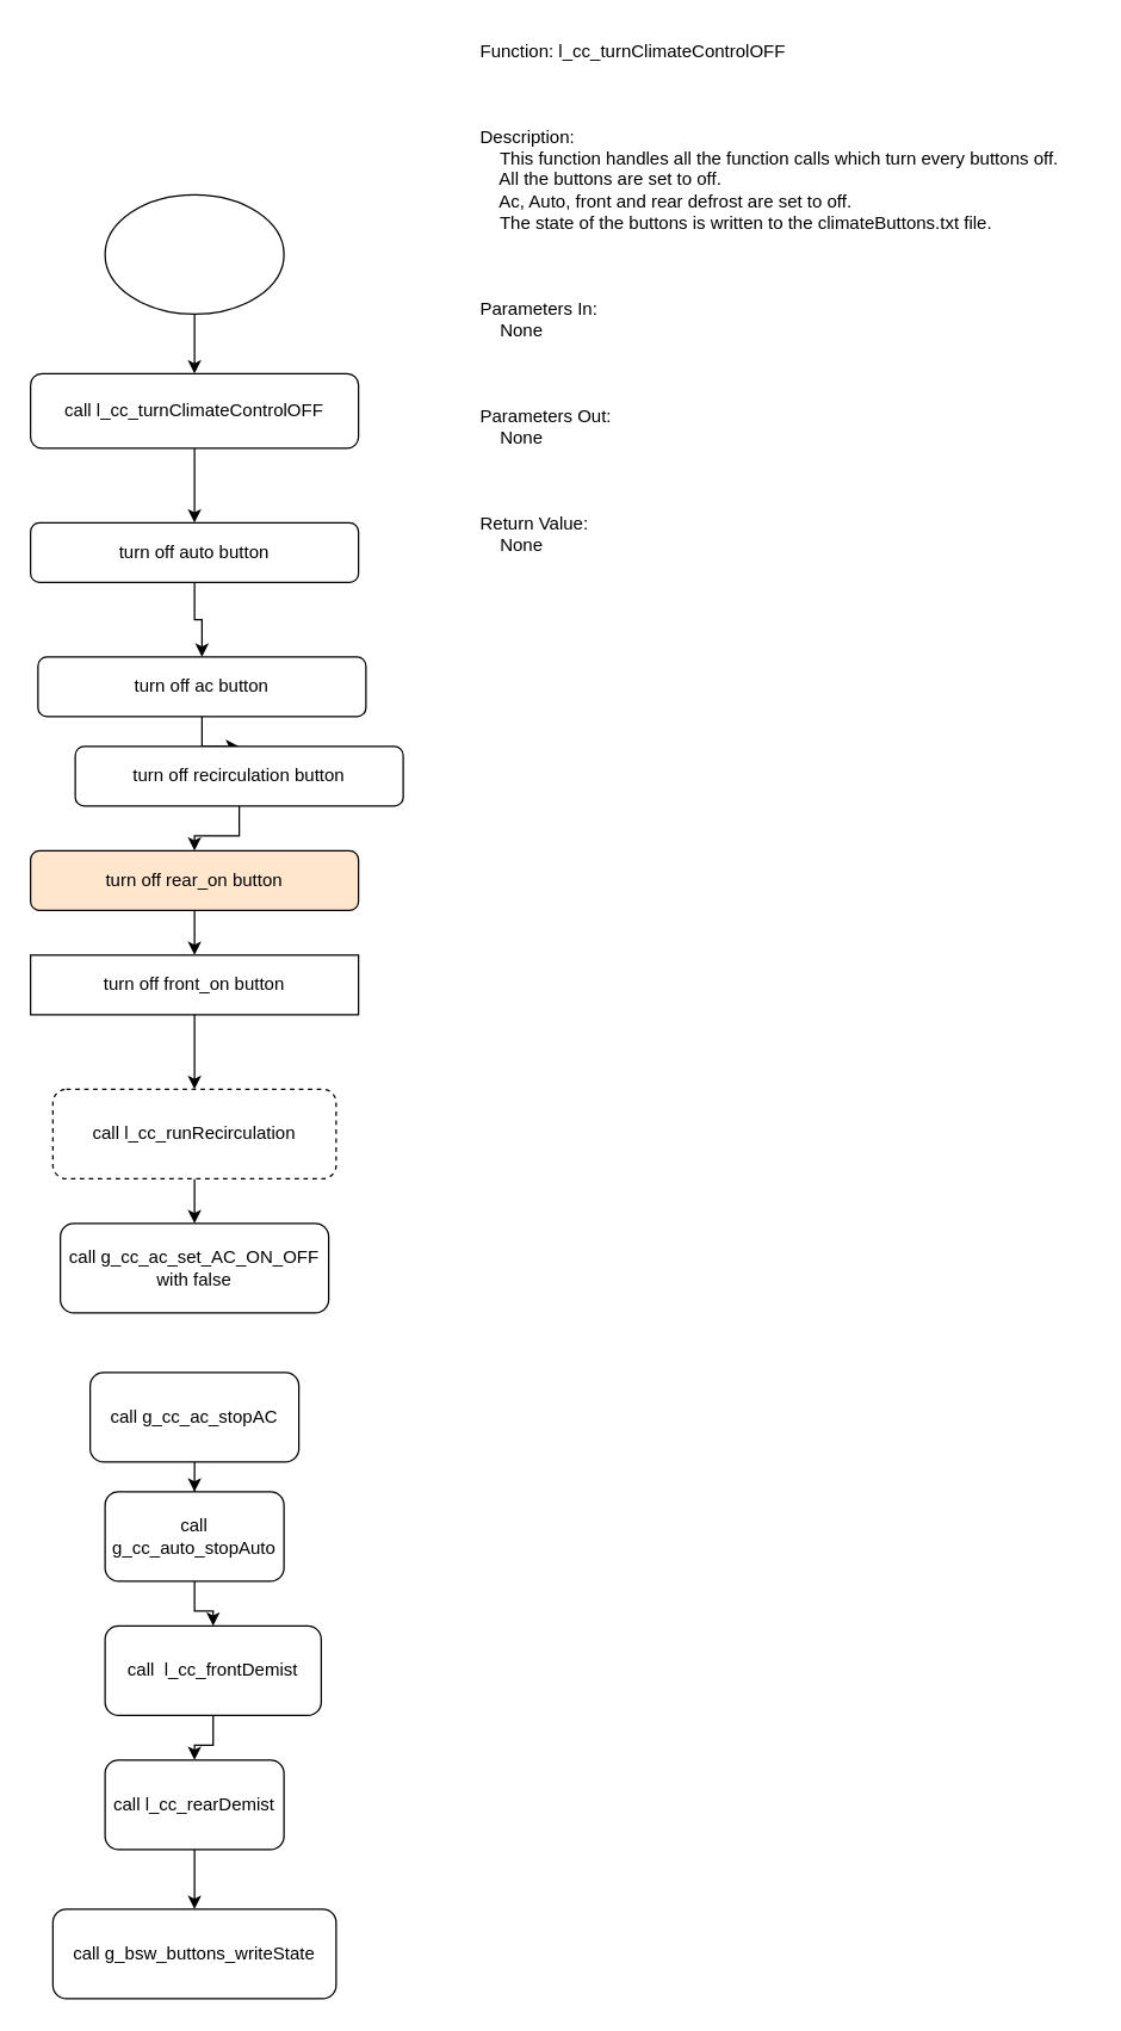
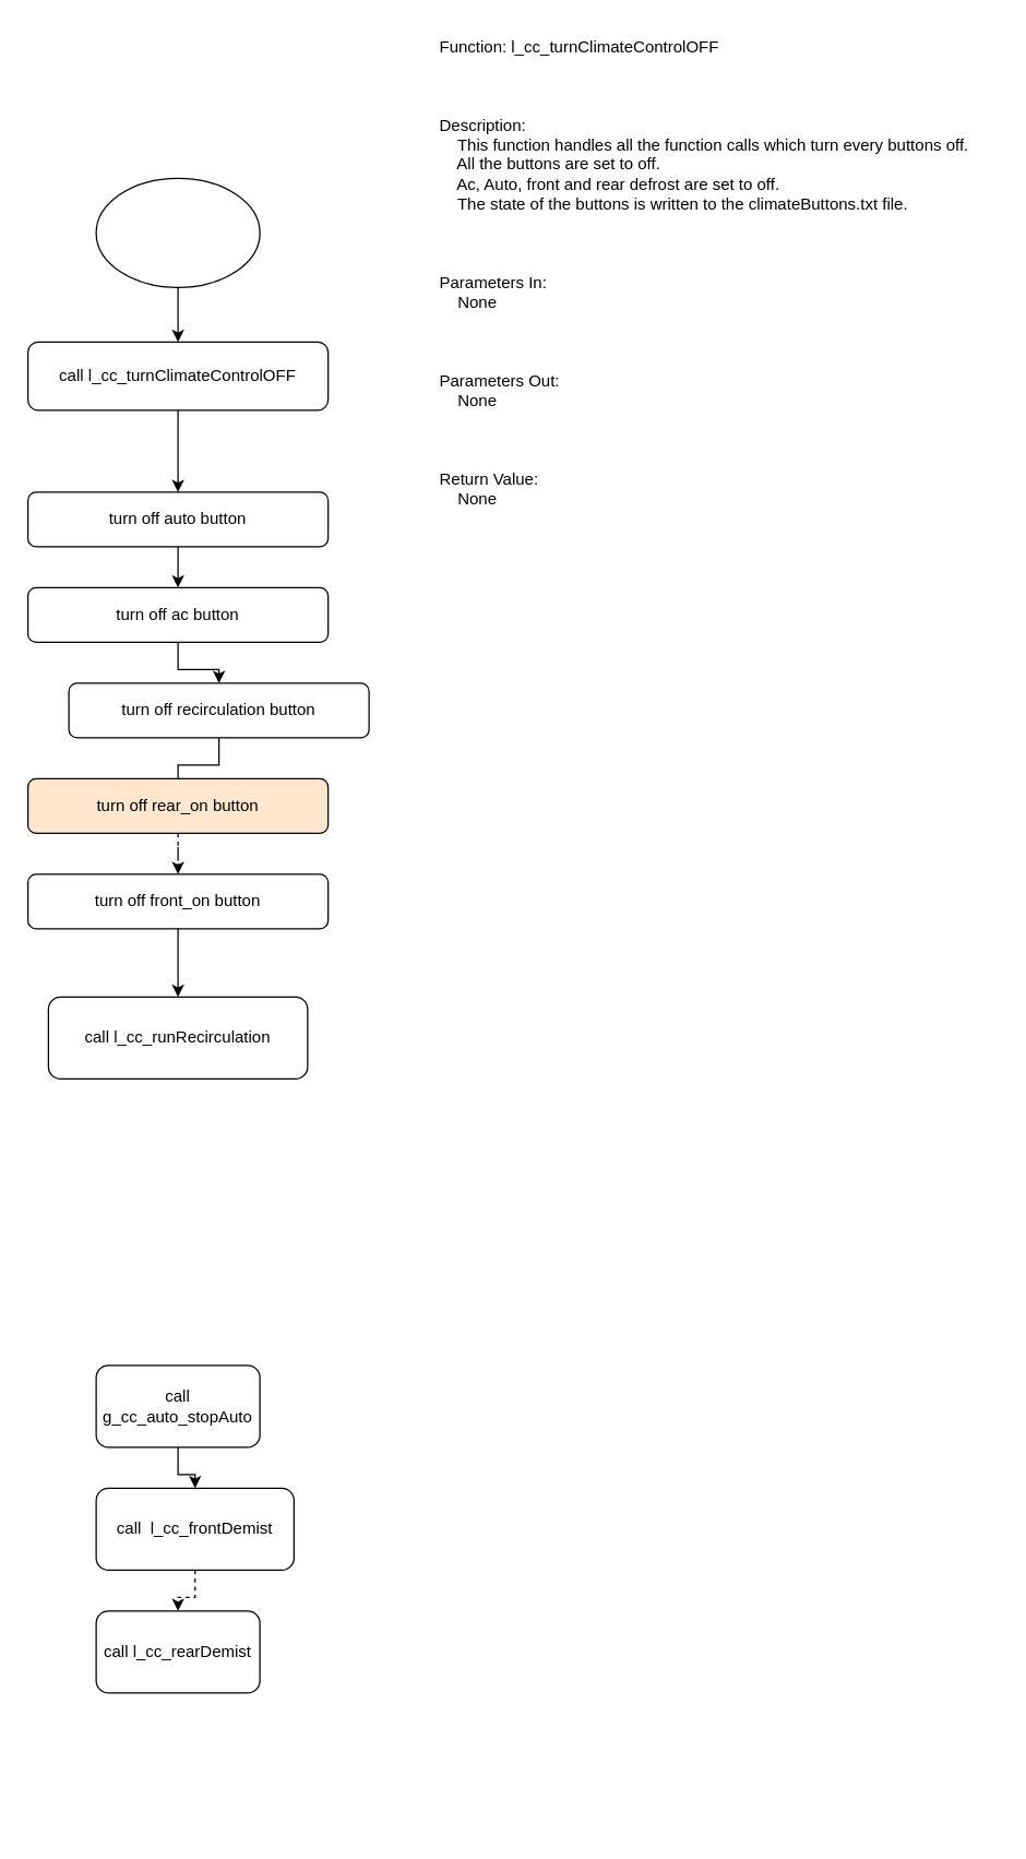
- <mxCell id="8" value="turn off auto button" style="rounded=1;whiteSpace=wrap;html=1;" vertex="1" parent="1"><mxGeometry x="20" y="350" width="220" height="40" as="geometry" /></mxCell>
+ <mxCell id="8" value="turn off auto button" style="rounded=1;whiteSpace=wrap;html=1;" vertex="1" parent="1"><mxGeometry x="20" y="360" width="220" height="40" as="geometry" /></mxCell>
- <mxCell id="10" value="turn off ac button" style="rounded=1;whiteSpace=wrap;html=1;" vertex="1" parent="1"><mxGeometry x="25" y="440" width="220" height="40" as="geometry" /></mxCell>
+ <mxCell id="10" value="turn off ac button" style="rounded=1;whiteSpace=wrap;html=1;" vertex="1" parent="1"><mxGeometry x="20" y="430" width="220" height="40" as="geometry" /></mxCell>
- <mxCell id="13" value="" style="edgeStyle=orthogonalEdgeStyle;rounded=0;orthogonalLoop=1;jettySize=auto;html=1;" edge="1" parent="1" source="12" target="14"><mxGeometry relative="1" as="geometry"><mxPoint x="130" y="770" as="targetPoint" /><mxPoint x="130" y="540" as="sourcePoint" /></mxGeometry></mxCell>
+ <mxCell id="13" value="" style="edgeStyle=orthogonalEdgeStyle;rounded=0;orthogonalLoop=1;jettySize=auto;html=1;endArrow=none;" edge="1" parent="1" source="12" target="14"><mxGeometry relative="1" as="geometry"><mxPoint x="130" y="770" as="targetPoint" /><mxPoint x="130" y="540" as="sourcePoint" /></mxGeometry></mxCell>
- <mxCell id="15" value="" style="edgeStyle=orthogonalEdgeStyle;rounded=0;orthogonalLoop=1;jettySize=auto;html=1;" edge="1" parent="1" source="14" target="16"><mxGeometry relative="1" as="geometry"><mxPoint x="130" y="770" as="targetPoint" /><mxPoint x="130" y="610" as="sourcePoint" /></mxGeometry></mxCell>
+ <mxCell id="15" value="" style="edgeStyle=orthogonalEdgeStyle;rounded=0;orthogonalLoop=1;jettySize=auto;html=1;dashed=1;" edge="1" parent="1" source="14" target="16"><mxGeometry relative="1" as="geometry"><mxPoint x="130" y="770" as="targetPoint" /><mxPoint x="130" y="610" as="sourcePoint" /></mxGeometry></mxCell>
- <mxCell id="16" value="turn off front_on button" style="whiteSpace=wrap;html=1;rounded=0;" vertex="1" parent="1"><mxGeometry x="20" y="640" width="220" height="40" as="geometry" /></mxCell>
+ <mxCell id="16" value="turn off front_on button" style="rounded=1;whiteSpace=wrap;html=1;" vertex="1" parent="1"><mxGeometry x="20" y="640" width="220" height="40" as="geometry" /></mxCell>
- <mxCell id="18" value="call&amp;nbsp;l_cc_runRecirculation" style="rounded=1;whiteSpace=wrap;html=1;dashed=1;" vertex="1" parent="1"><mxGeometry x="35" y="730" width="190" height="60" as="geometry" /></mxCell>
+ <mxCell id="18" value="call&amp;nbsp;l_cc_runRecirculation" style="rounded=1;whiteSpace=wrap;html=1;" vertex="1" parent="1"><mxGeometry x="35" y="730" width="190" height="60" as="geometry" /></mxCell>
- <mxCell id="17" style="edgeStyle=orthogonalEdgeStyle;rounded=0;orthogonalLoop=1;jettySize=auto;html=1;" edge="1" parent="1" source="18" target="19"><mxGeometry relative="1" as="geometry"><mxPoint x="130" y="850" as="targetPoint" /></mxGeometry></mxCell>
- <mxCell id="19" value="call&amp;nbsp;g_cc_ac_set_AC_ON_OFF with false" style="rounded=1;whiteSpace=wrap;html=1;" vertex="1" parent="1"><mxGeometry x="40" y="820" width="180" height="60" as="geometry" /></mxCell>
- <mxCell id="21" value="call&amp;nbsp;g_cc_ac_stopAC" style="rounded=1;whiteSpace=wrap;html=1;" vertex="1" parent="1"><mxGeometry x="60" y="920" width="140" height="60" as="geometry" /></mxCell>
- <mxCell id="20" style="edgeStyle=orthogonalEdgeStyle;rounded=0;orthogonalLoop=1;jettySize=auto;html=1;" edge="1" parent="1" source="21" target="23"><mxGeometry relative="1" as="geometry"><mxPoint x="130" y="1020" as="targetPoint" /></mxGeometry></mxCell>
- <mxCell id="27" value="" style="edgeStyle=orthogonalEdgeStyle;rounded=0;orthogonalLoop=1;jettySize=auto;html=1;" edge="1" parent="1" source="26" target="28"><mxGeometry relative="1" as="geometry"><mxPoint x="130" y="1330" as="targetPoint" /><mxPoint x="130" y="1150" as="sourcePoint" /></mxGeometry></mxCell>
+ <mxCell id="27" value="" style="edgeStyle=orthogonalEdgeStyle;rounded=0;orthogonalLoop=1;jettySize=auto;html=1;dashed=1;" edge="1" parent="1" source="26" target="28"><mxGeometry relative="1" as="geometry"><mxPoint x="130" y="1330" as="targetPoint" /><mxPoint x="130" y="1150" as="sourcePoint" /></mxGeometry></mxCell>
- <mxCell id="22" style="edgeStyle=orthogonalEdgeStyle;rounded=0;orthogonalLoop=1;jettySize=auto;html=1;" edge="1" parent="1" source="28" target="24"><mxGeometry relative="1" as="geometry"><mxPoint x="130" y="1320" as="targetPoint" /></mxGeometry></mxCell>
- <mxCell id="24" value="call&amp;nbsp;g_bsw_buttons_writeState" style="rounded=1;whiteSpace=wrap;html=1;" vertex="1" parent="1"><mxGeometry x="35" y="1280" width="190" height="60" as="geometry" /></mxCell>
